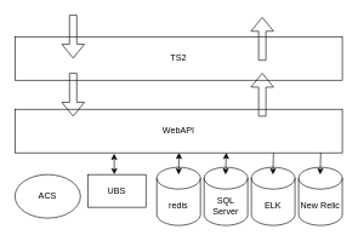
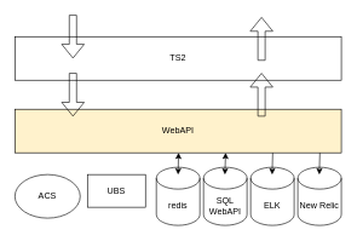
- <mxCell id="3" value="WebAPI" style="rounded=0;whiteSpace=wrap;html=1;" vertex="1" parent="1"><mxGeometry x="20" y="150" width="450" height="60" as="geometry" /></mxCell>
+ <mxCell id="3" value="WebAPI" style="rounded=0;whiteSpace=wrap;html=1;fillColor=#fff2cc;" vertex="1" parent="1"><mxGeometry x="20" y="150" width="450" height="60" as="geometry" /></mxCell>
- <mxCell id="13" value="" style="endArrow=classic;startArrow=classic;html=1;rounded=0;entryX=0.303;entryY=1.02;entryDx=0;entryDy=0;entryPerimeter=0;exitX=0.457;exitY=-0.005;exitDx=0;exitDy=0;exitPerimeter=0;" edge="1" parent="1" source="5" target="3"><mxGeometry width="50" height="50" relative="1" as="geometry"><mxPoint x="170" y="240" as="sourcePoint" /><mxPoint x="220" y="190" as="targetPoint" /></mxGeometry></mxCell>
- <mxCell id="7" value="SQL&lt;br&gt;Server" style="shape=cylinder3;whiteSpace=wrap;html=1;boundedLbl=1;backgroundOutline=1;size=15;" vertex="1" parent="1"><mxGeometry x="280" y="230" width="60" height="80" as="geometry" /></mxCell>
+ <mxCell id="7" value="SQL&lt;br&gt;WebAPI" style="shape=cylinder3;whiteSpace=wrap;html=1;boundedLbl=1;backgroundOutline=1;size=15;" vertex="1" parent="1"><mxGeometry x="280" y="230" width="60" height="80" as="geometry" /></mxCell>
